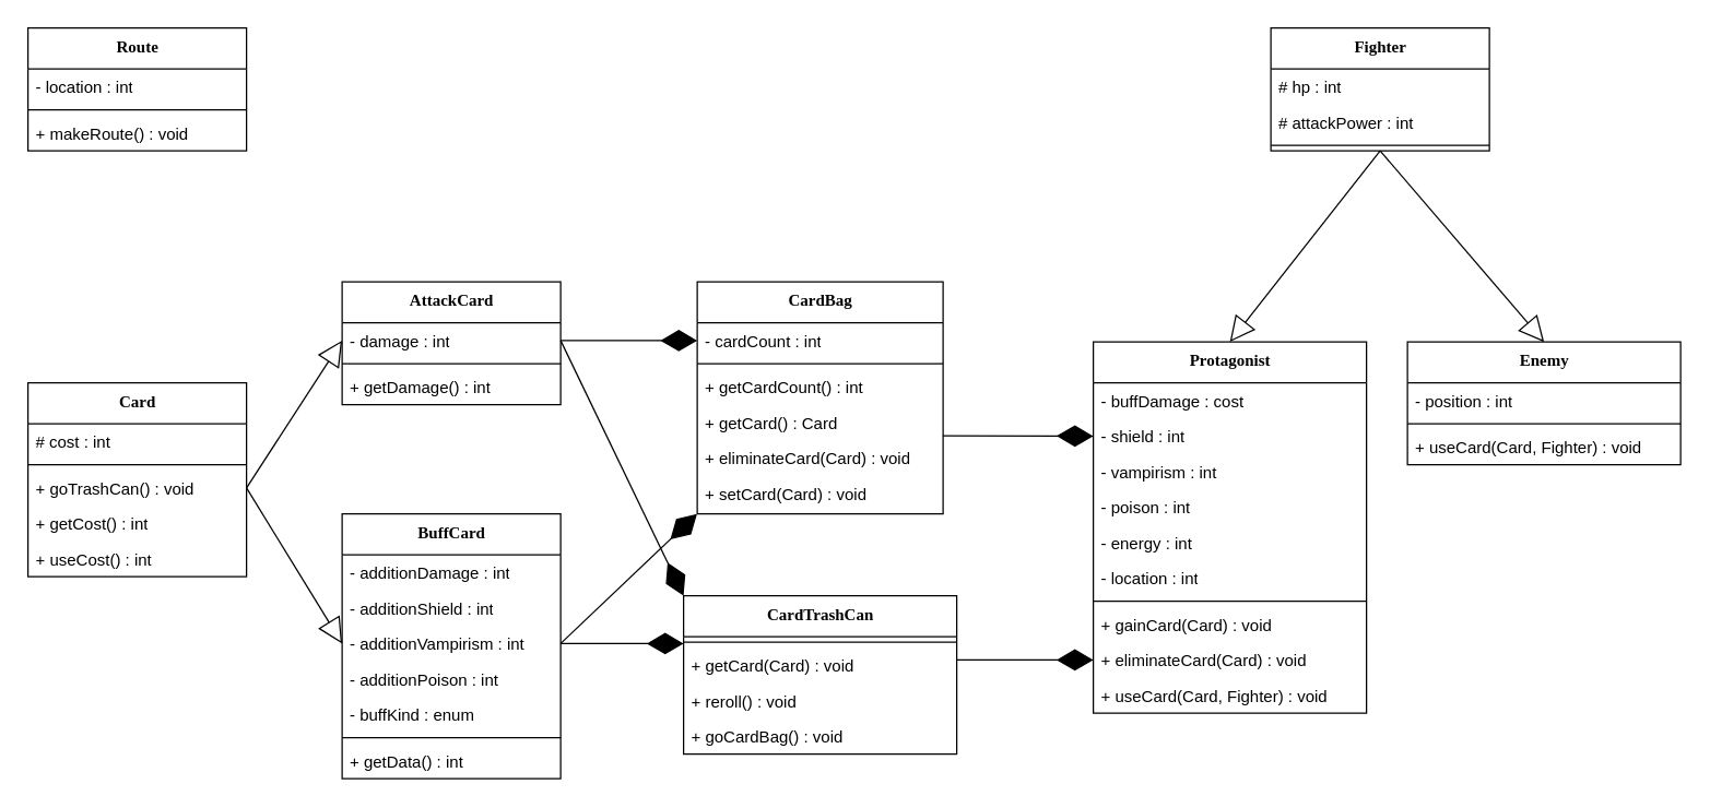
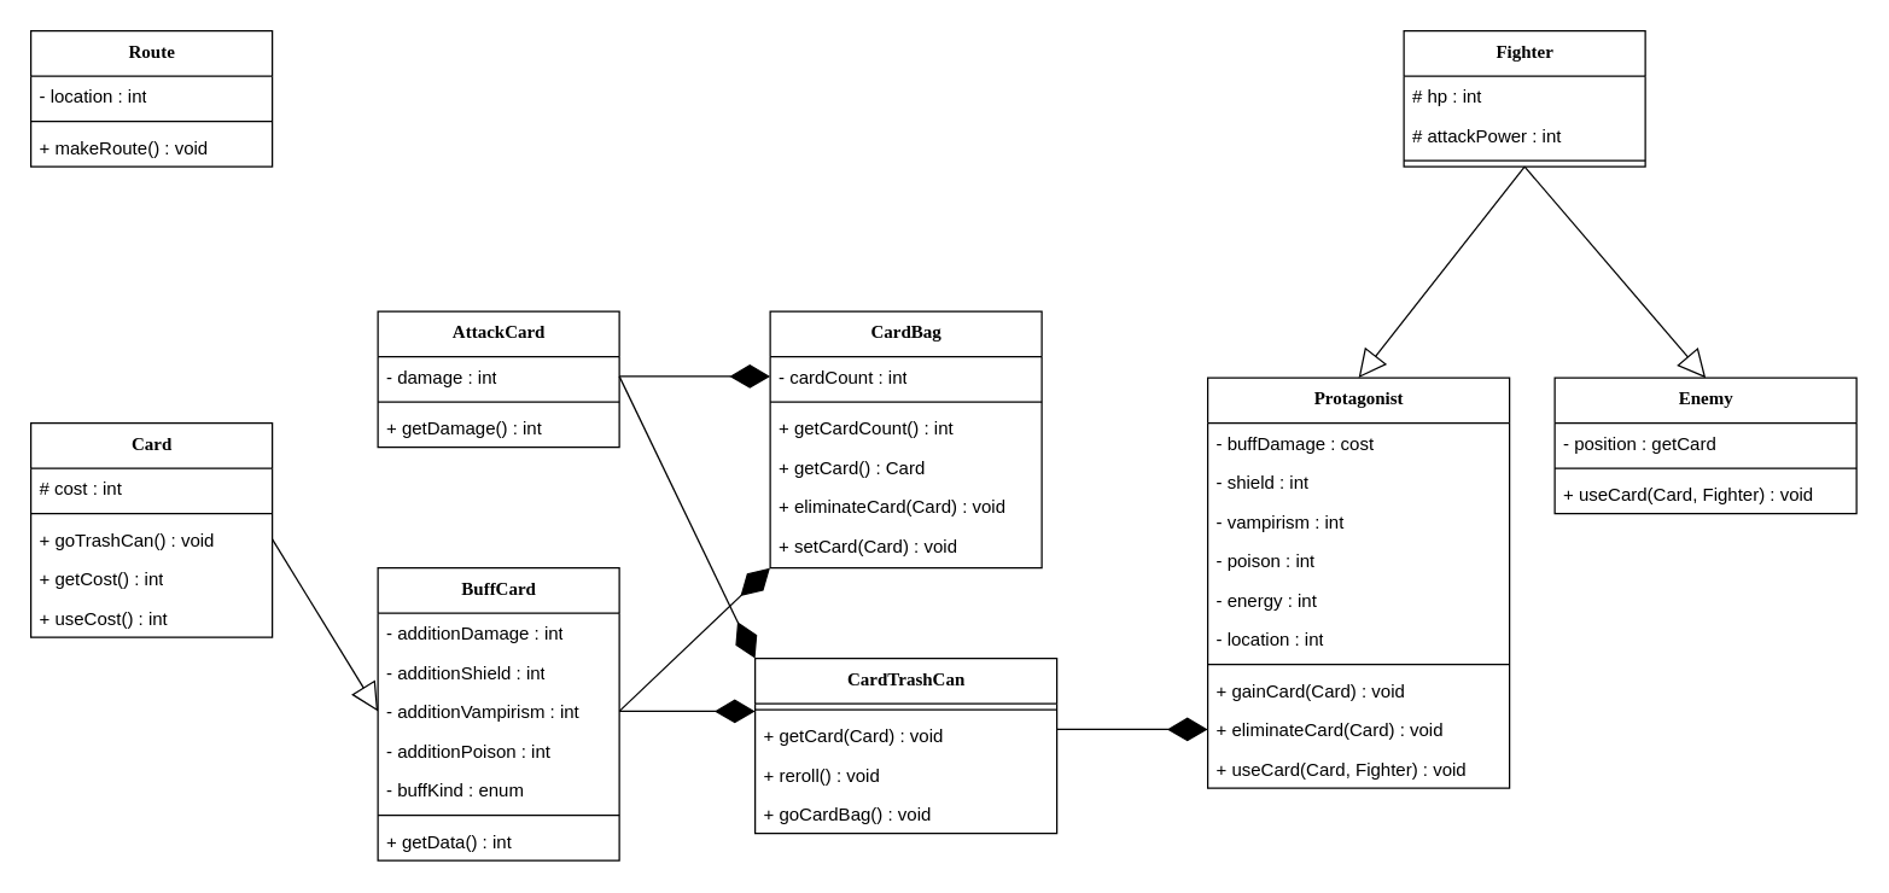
- <mxCell id="50" value="- position&amp;nbsp;&lt;span style=&quot;background-color: initial;&quot;&gt;: int&lt;/span&gt;" style="text;html=1;strokeColor=none;fillColor=none;align=left;verticalAlign=top;spacingLeft=4;spacingRight=4;whiteSpace=wrap;overflow=hidden;rotatable=0;points=[[0,0.5],[1,0.5]];portConstraint=eastwest;" vertex="1" parent="49"><mxGeometry y="30" width="200" height="26" as="geometry" /></mxCell>
+ <mxCell id="50" value="- position&amp;nbsp;&lt;span style=&quot;background-color: initial;&quot;&gt;: getCard&lt;/span&gt;" style="text;html=1;strokeColor=none;fillColor=none;align=left;verticalAlign=top;spacingLeft=4;spacingRight=4;whiteSpace=wrap;overflow=hidden;rotatable=0;points=[[0,0.5],[1,0.5]];portConstraint=eastwest;" vertex="1" parent="49"><mxGeometry y="30" width="200" height="26" as="geometry" /></mxCell>
- <mxCell id="47" value="" style="endArrow=block;endSize=16;endFill=0;html=1;rounded=0;entryX=0;entryY=0.5;entryDx=0;entryDy=0;exitX=1;exitY=0.5;exitDx=0;exitDy=0;" edge="1" parent="1" source="36" target="30"><mxGeometry width="160" relative="1" as="geometry"><mxPoint x="180" y="356" as="sourcePoint" /><mxPoint x="340" y="356" as="targetPoint" /></mxGeometry></mxCell>
- <mxCell id="59" value="" style="endArrow=diamondThin;endFill=1;endSize=24;html=1;rounded=0;entryX=0;entryY=0.5;entryDx=0;entryDy=0;exitX=0.999;exitY=0.873;exitDx=0;exitDy=0;exitPerimeter=0;" edge="1" parent="1" source="21" target="8"><mxGeometry width="160" relative="1" as="geometry"><mxPoint x="700" y="306" as="sourcePoint" /><mxPoint x="780" y="306" as="targetPoint" /><Array as="points" /></mxGeometry></mxCell>
